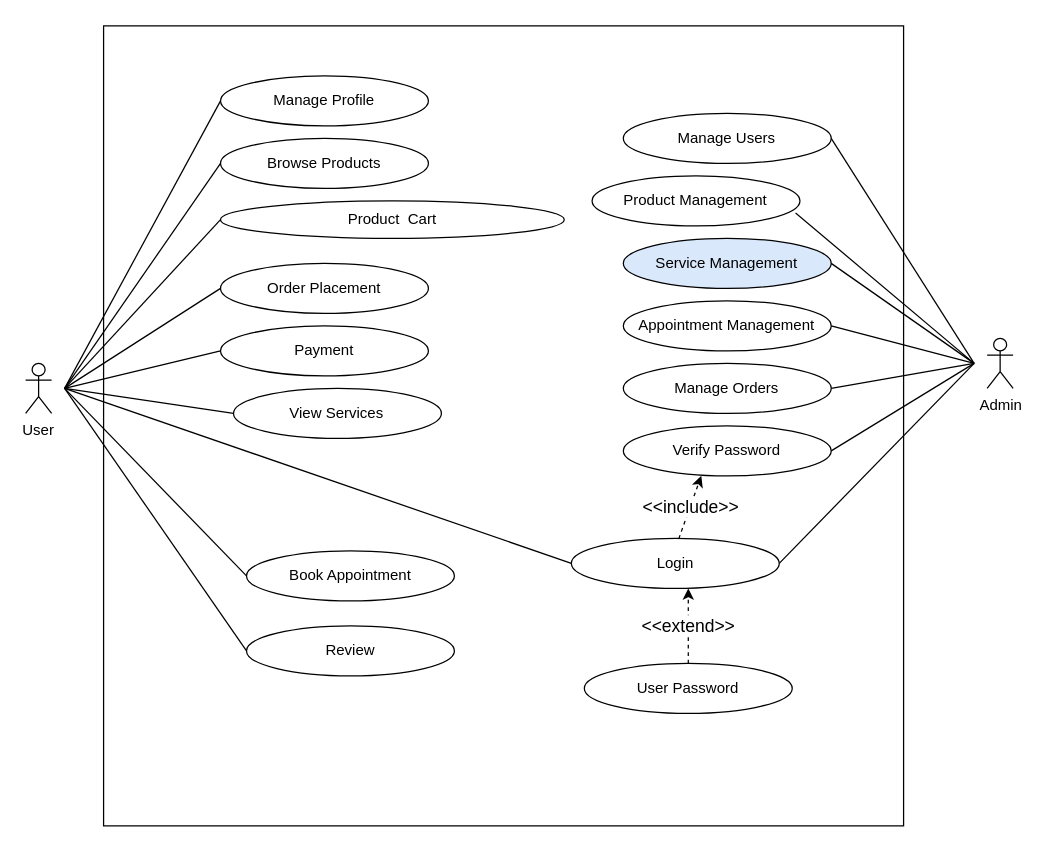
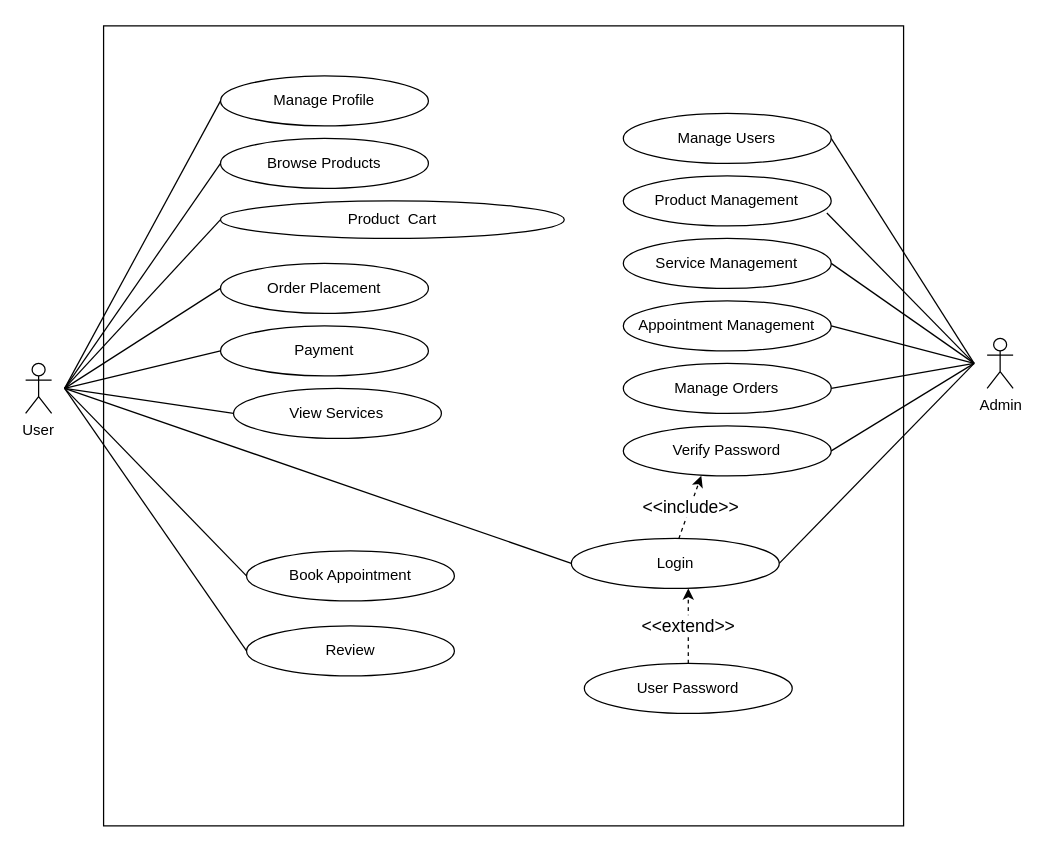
- <mxCell id="21" value="Product Management" style="ellipse;whiteSpace=wrap;html=1;" parent="2" vertex="1"><mxGeometry x="453.158" y="120" width="166.316" height="40" as="geometry" /></mxCell>
+ <mxCell id="21" value="Product Management" style="ellipse;whiteSpace=wrap;html=1;" parent="2" vertex="1"><mxGeometry x="478.158" y="120" width="166.316" height="40" as="geometry" /></mxCell>
- <mxCell id="22" value="Service Management" style="ellipse;whiteSpace=wrap;html=1;fillColor=#dae8fc;" parent="2" vertex="1"><mxGeometry x="478.158" y="170" width="166.316" height="40" as="geometry" /></mxCell>
+ <mxCell id="22" value="Service Management" style="ellipse;whiteSpace=wrap;html=1;" parent="2" vertex="1"><mxGeometry x="478.158" y="170" width="166.316" height="40" as="geometry" /></mxCell>
